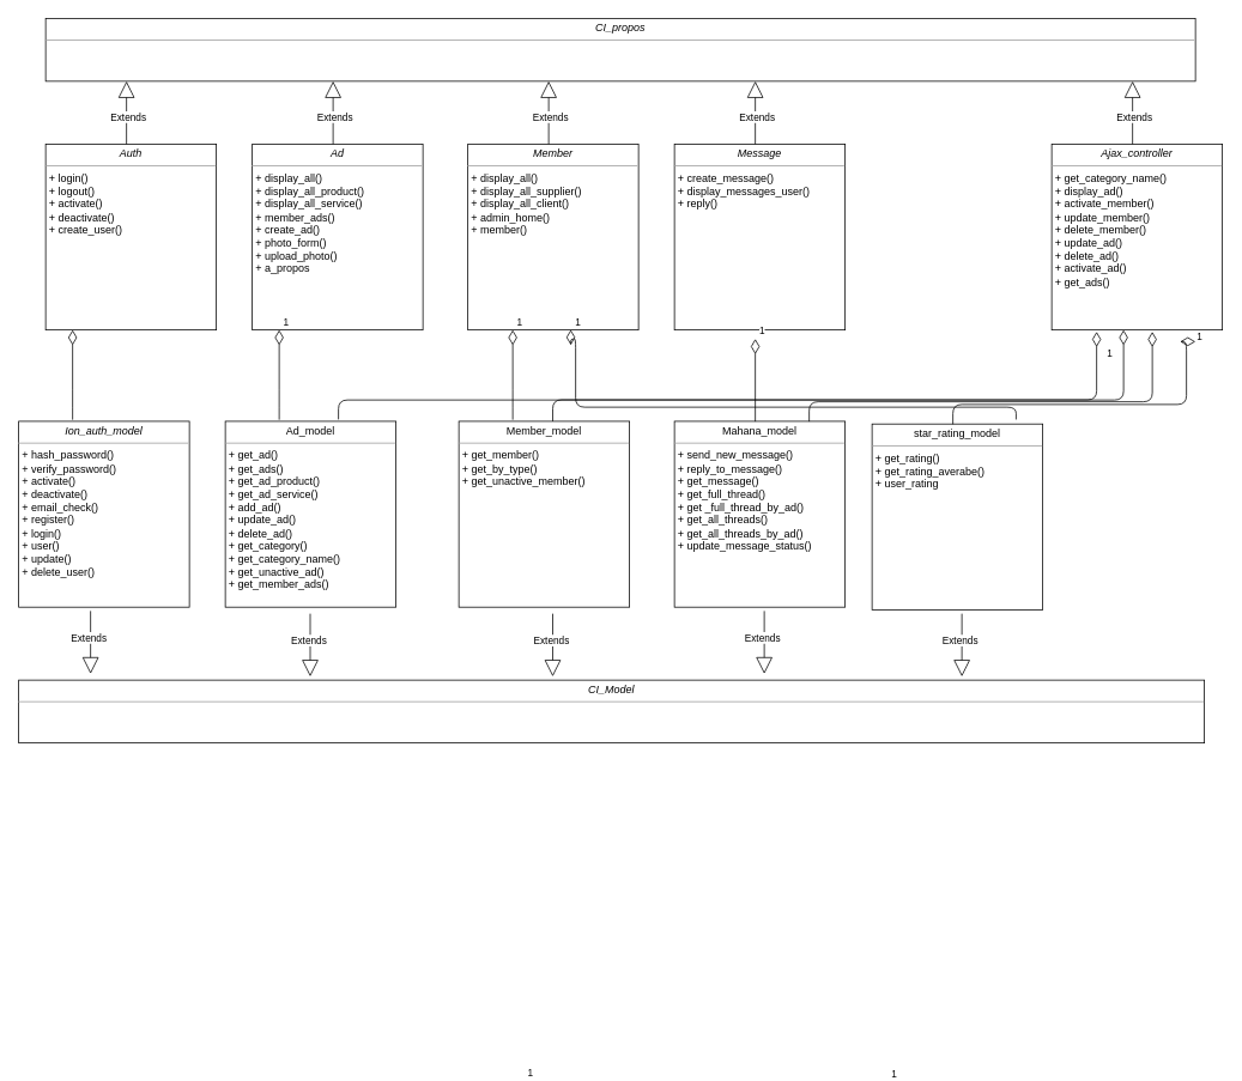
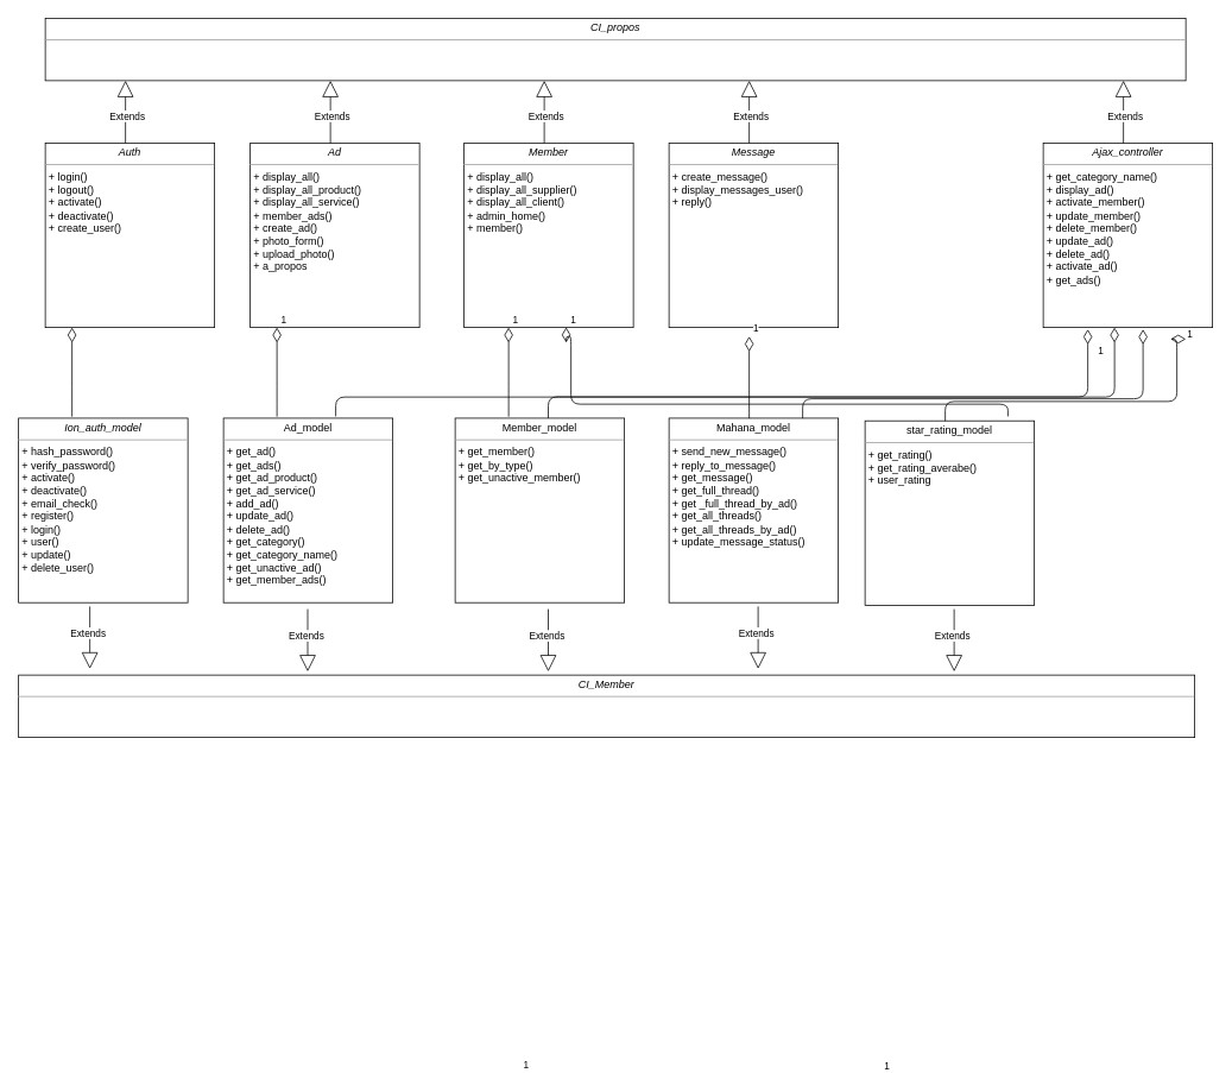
- <mxCell id="19" value="&lt;p style=&quot;margin: 0px ; margin-top: 4px ; text-align: center&quot;&gt;&lt;i&gt;CI_Model&lt;/i&gt;&lt;/p&gt;&lt;hr size=&quot;1&quot;&gt;&lt;p style=&quot;margin: 0px ; margin-left: 4px&quot;&gt;&lt;br&gt;&lt;/p&gt;" style="verticalAlign=top;align=left;overflow=fill;fontSize=12;fontFamily=Helvetica;html=1;" parent="1" vertex="1"><mxGeometry x="20" y="757" width="1320" height="70" as="geometry" /></mxCell>
+ <mxCell id="19" value="&lt;p style=&quot;margin: 0px ; margin-top: 4px ; text-align: center&quot;&gt;&lt;i&gt;CI_Member&lt;/i&gt;&lt;/p&gt;&lt;hr size=&quot;1&quot;&gt;&lt;p style=&quot;margin: 0px ; margin-left: 4px&quot;&gt;&lt;br&gt;&lt;/p&gt;" style="verticalAlign=top;align=left;overflow=fill;fontSize=12;fontFamily=Helvetica;html=1;" parent="1" vertex="1"><mxGeometry x="20" y="757" width="1320" height="70" as="geometry" /></mxCell>
